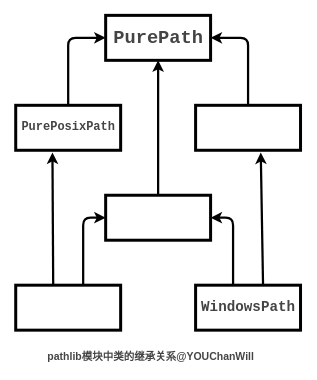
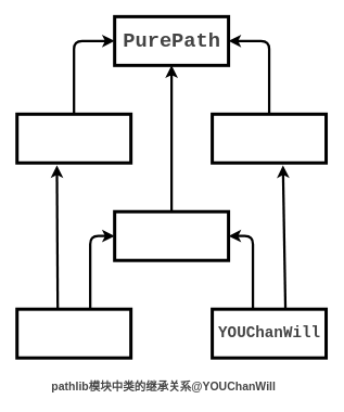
- <mxCell id="16" value="&lt;span style=&quot;color: rgb(68 , 68 , 68) ; text-align: left ; background-color: rgb(255 , 255 , 255)&quot;&gt;&lt;font face=&quot;Courier New&quot; style=&quot;font-size: 16px&quot;&gt;&lt;b&gt;PurePosixPath&lt;/b&gt;&lt;/font&gt;&lt;/span&gt;" style="text;html=1;resizable=0;autosize=1;align=center;verticalAlign=middle;points=[];fillColor=none;strokeColor=none;rounded=0;" vertex="1" parent="1"><mxGeometry x="20" y="160" width="140" height="20" as="geometry" /></mxCell>
- <mxCell id="17" value="&lt;span style=&quot;color: rgb(68 , 68 , 68) ; text-align: left ; background-color: rgb(255 , 255 , 255)&quot;&gt;&lt;font face=&quot;Courier New&quot; size=&quot;1&quot;&gt;&lt;b style=&quot;font-size: 19px&quot;&gt;WindowsPath&lt;/b&gt;&lt;/font&gt;&lt;/span&gt;" style="text;html=1;resizable=0;autosize=1;align=center;verticalAlign=middle;points=[];fillColor=none;strokeColor=none;rounded=0;" vertex="1" parent="1"><mxGeometry x="260" y="400" width="140" height="20" as="geometry" /></mxCell>
+ <mxCell id="17" value="&lt;span style=&quot;color: rgb(68 , 68 , 68) ; text-align: left ; background-color: rgb(255 , 255 , 255)&quot;&gt;&lt;font face=&quot;Courier New&quot; size=&quot;1&quot;&gt;&lt;b style=&quot;font-size: 19px&quot;&gt;YOUChanWill&lt;/b&gt;&lt;/font&gt;&lt;/span&gt;" style="text;html=1;resizable=0;autosize=1;align=center;verticalAlign=middle;points=[];fillColor=none;strokeColor=none;rounded=0;" vertex="1" parent="1"><mxGeometry x="260" y="400" width="140" height="20" as="geometry" /></mxCell>
